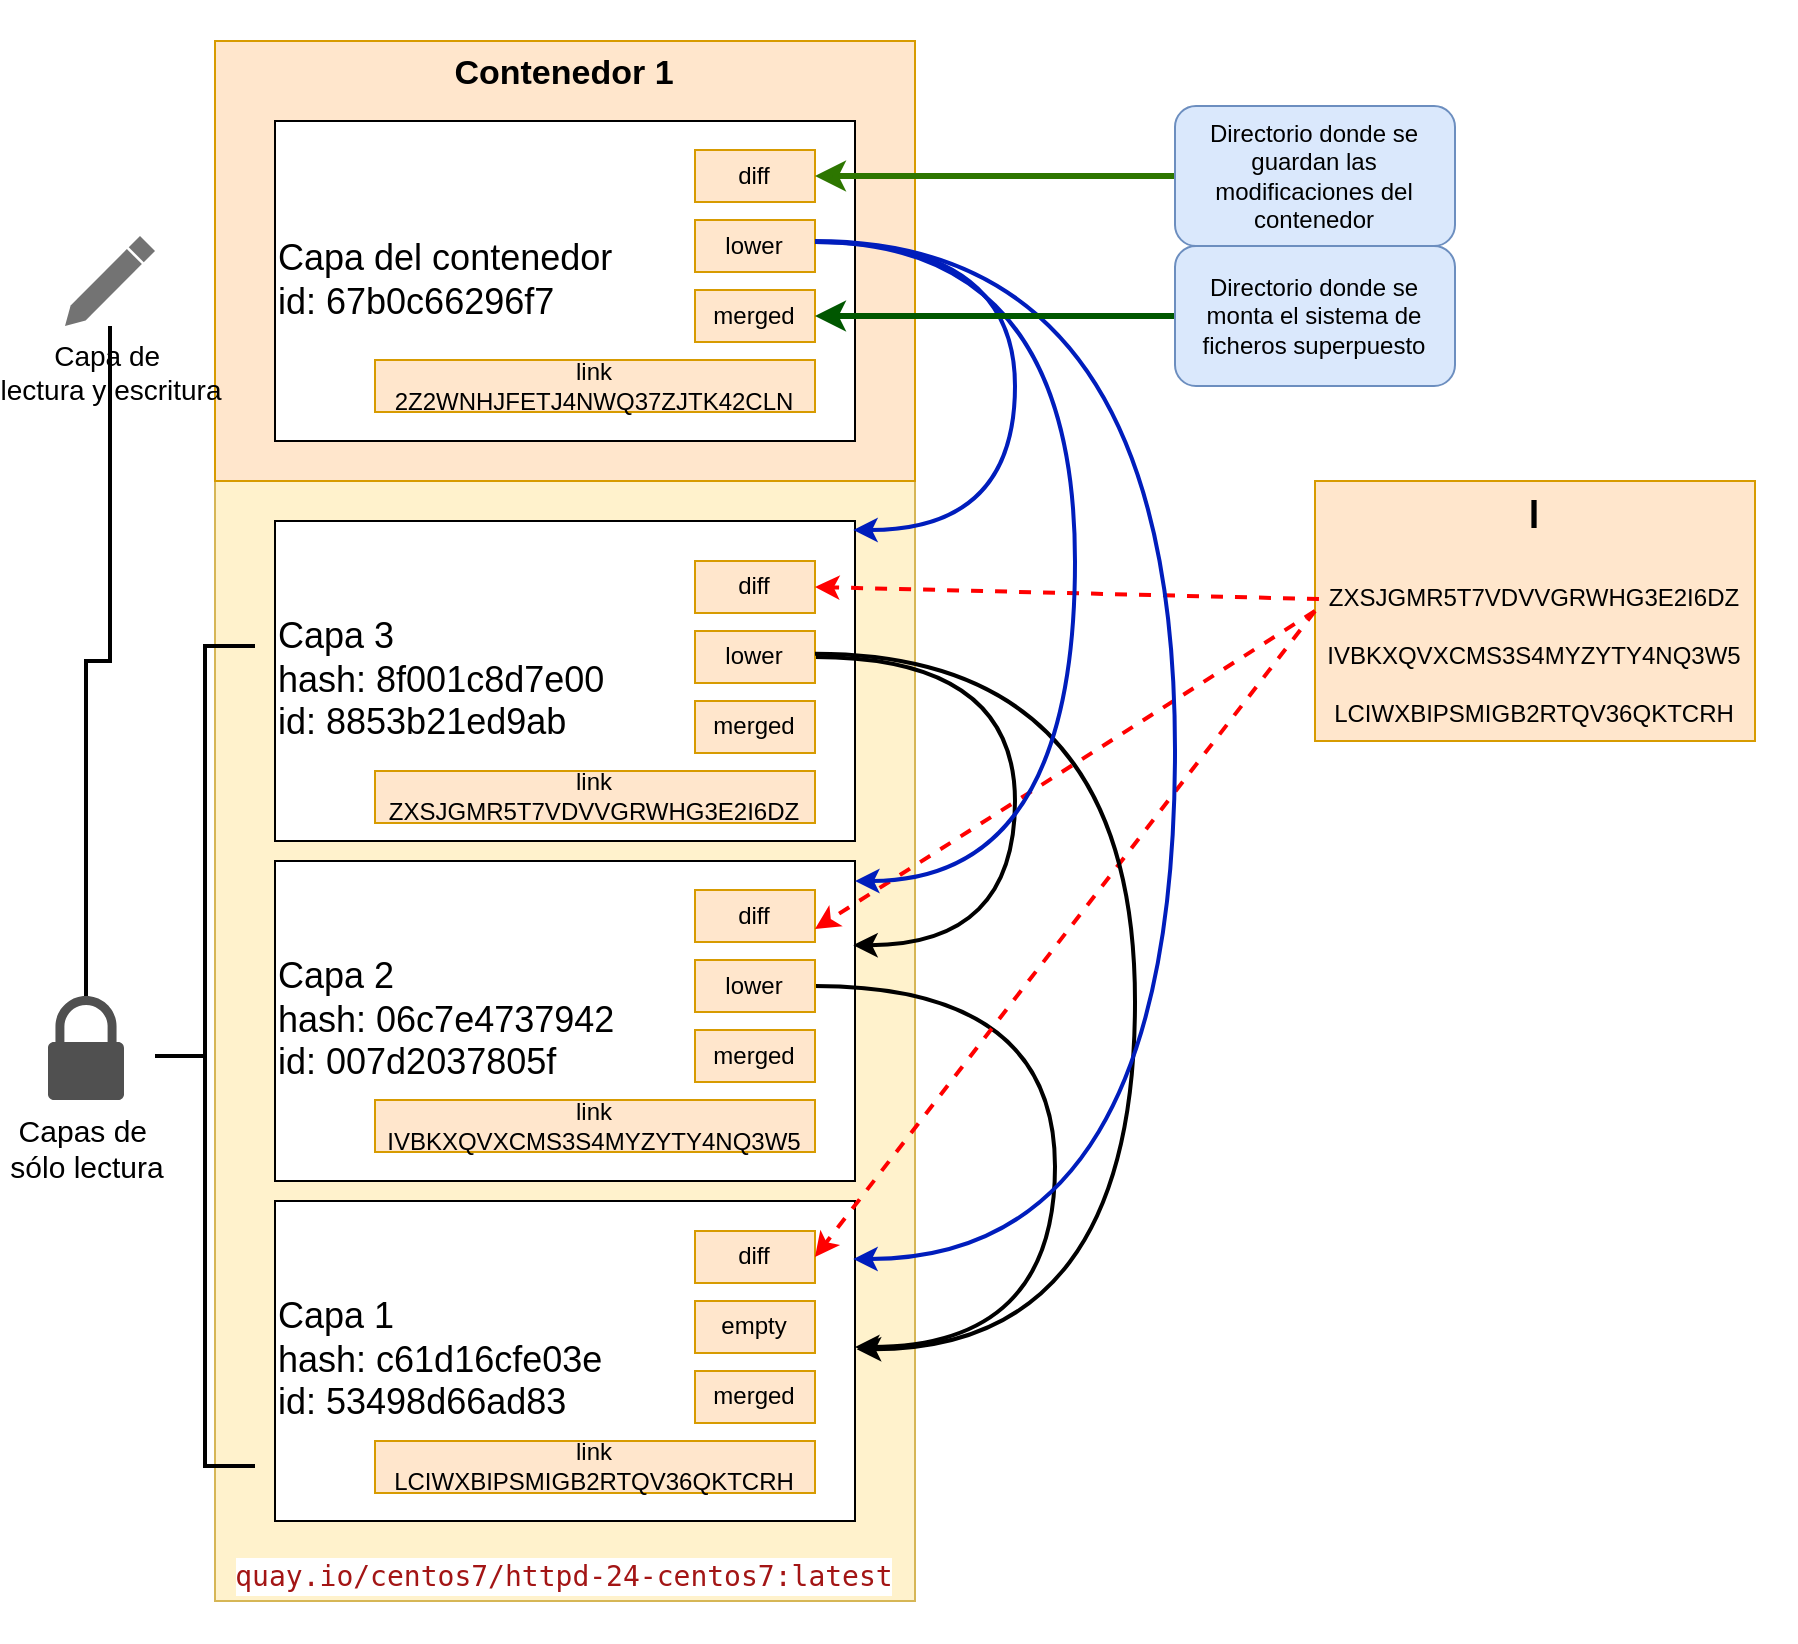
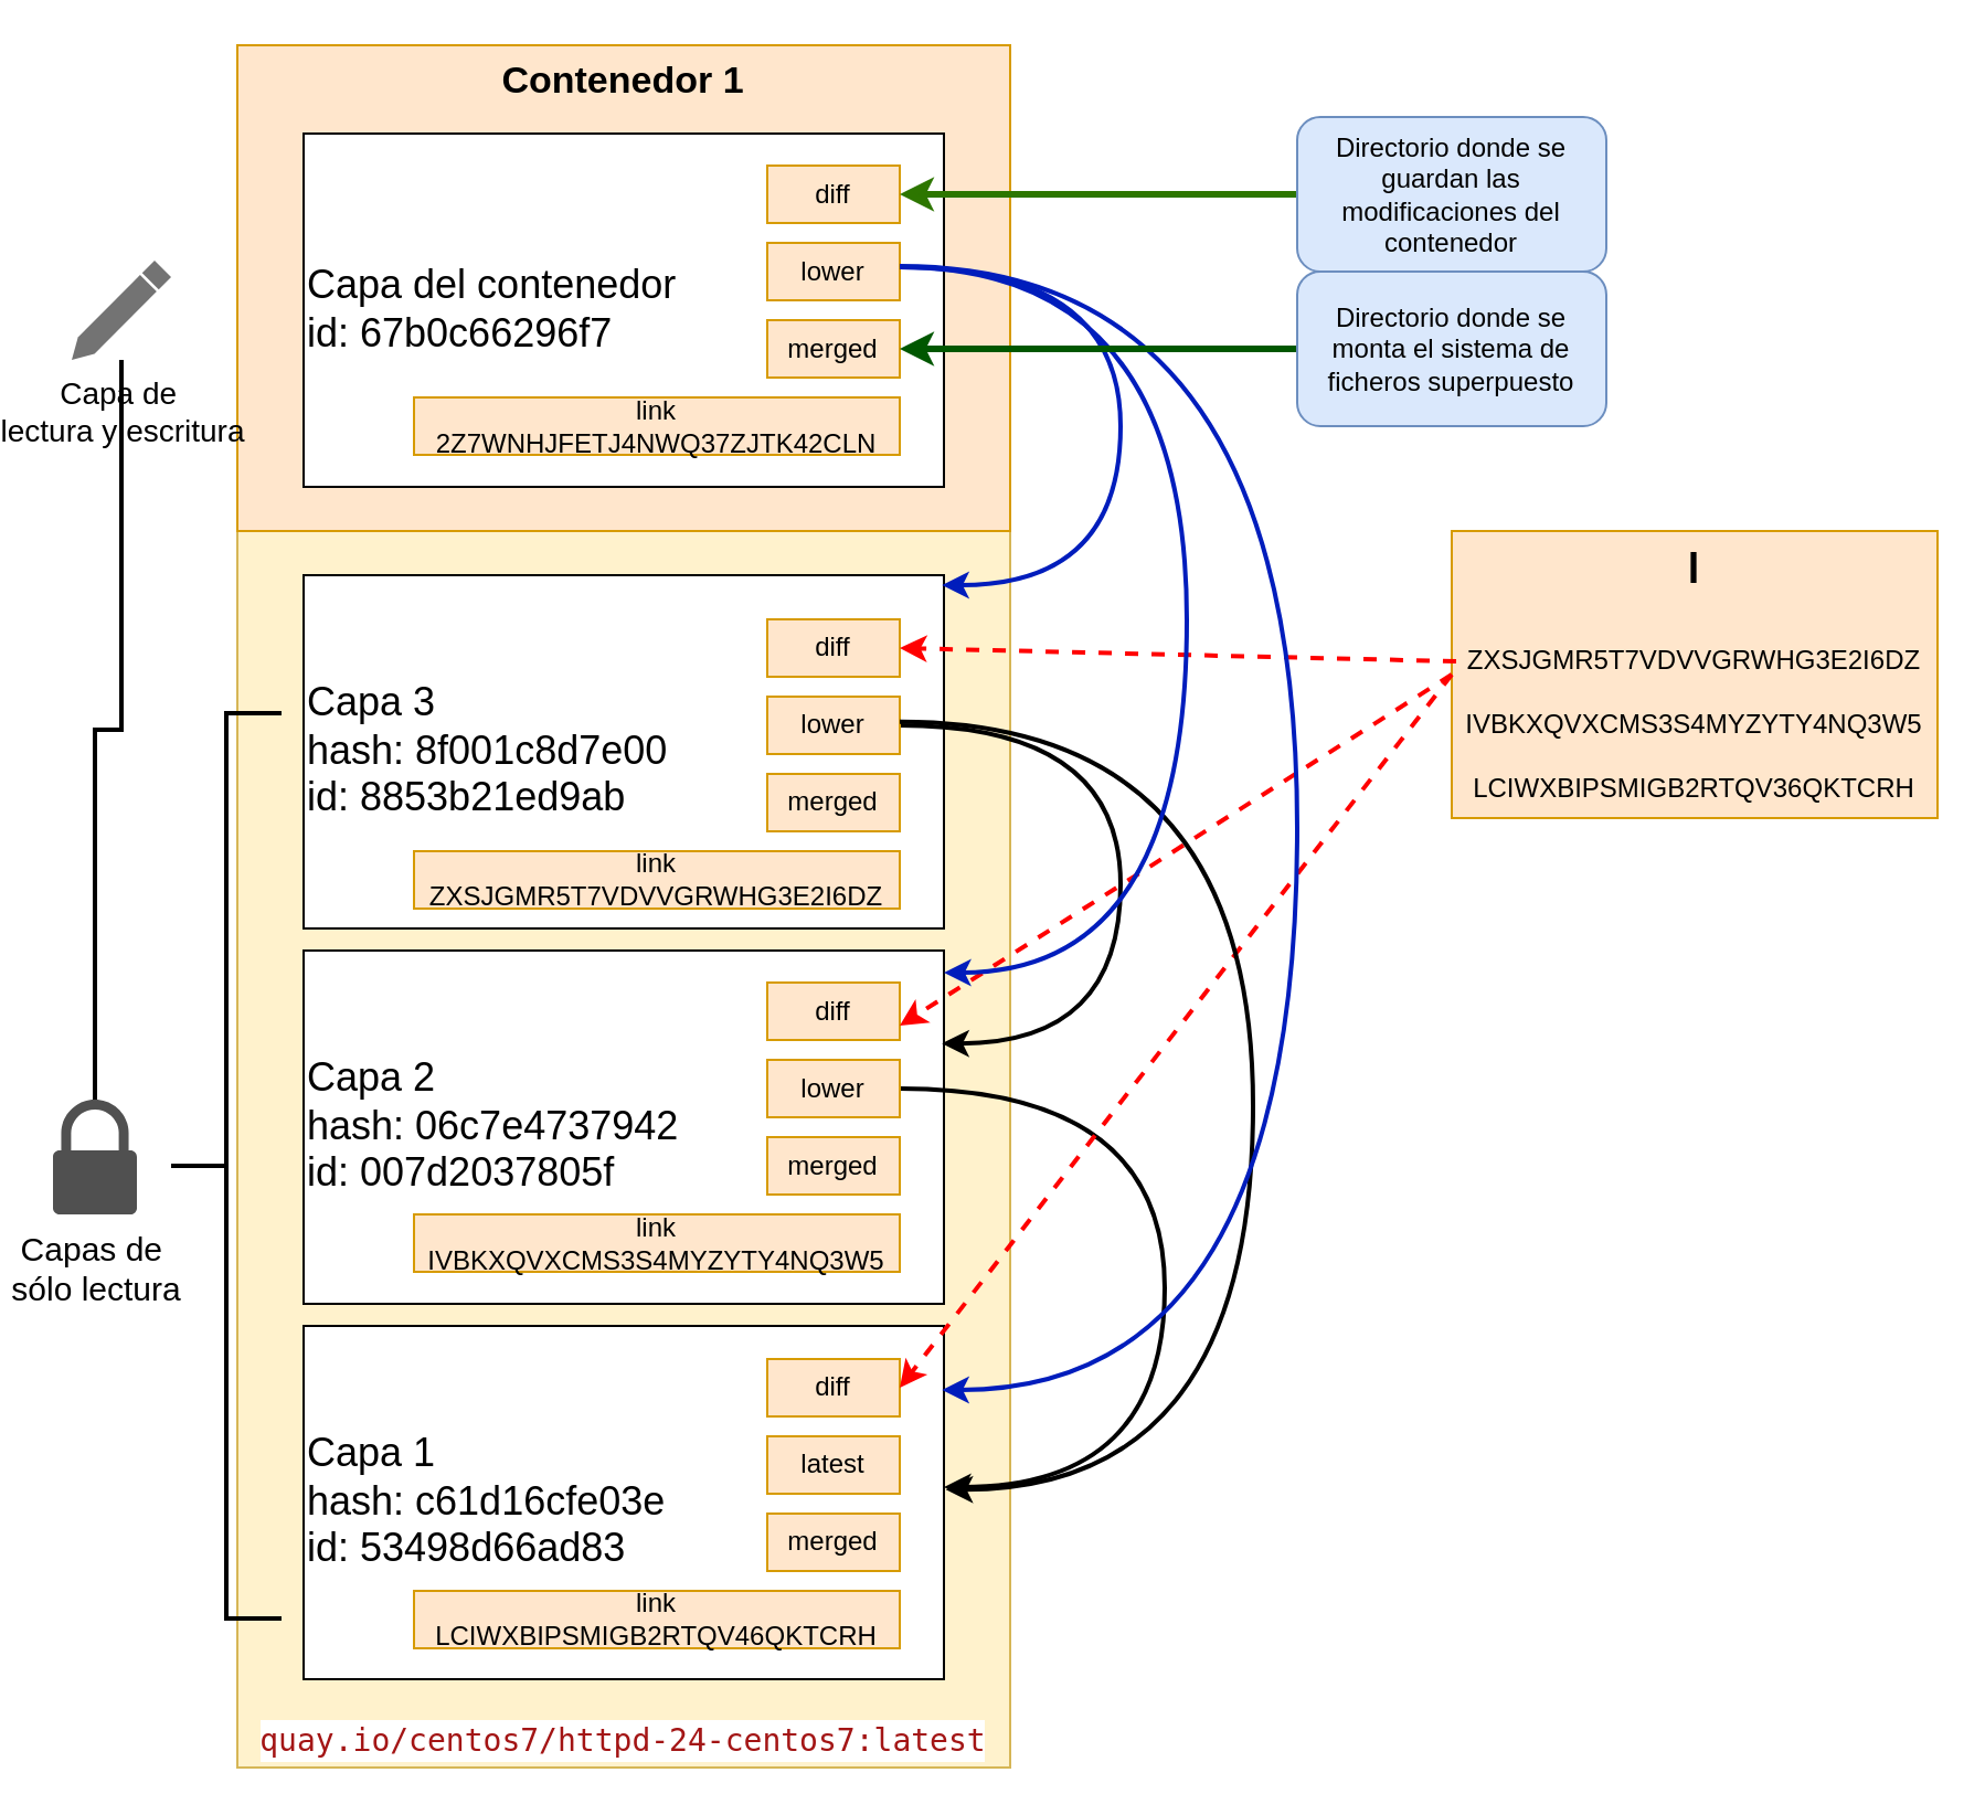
- <mxCell id="30" value="&lt;div&gt;link&lt;/div&gt;&lt;div&gt;2Z2WNHJFETJ4NWQ37ZJTK42CLN&lt;/div&gt;" style="rounded=0;whiteSpace=wrap;html=1;fillColor=#ffe6cc;strokeColor=#d79b00;" parent="1" vertex="1"><mxGeometry x="184" y="179.5" width="220" height="26" as="geometry" /></mxCell>
+ <mxCell id="30" value="&lt;div&gt;link&lt;/div&gt;&lt;div&gt;2Z7WNHJFETJ4NWQ37ZJTK42CLN&lt;/div&gt;" style="rounded=0;whiteSpace=wrap;html=1;fillColor=#ffe6cc;strokeColor=#d79b00;" parent="1" vertex="1"><mxGeometry x="184" y="179.5" width="220" height="26" as="geometry" /></mxCell>
- <mxCell id="7" value="empty" style="rounded=0;whiteSpace=wrap;html=1;fillColor=#ffe6cc;strokeColor=#d79b00;" parent="1" vertex="1"><mxGeometry x="344" y="650" width="60" height="26" as="geometry" /></mxCell>
+ <mxCell id="7" value="latest" style="rounded=0;whiteSpace=wrap;html=1;fillColor=#ffe6cc;strokeColor=#d79b00;" parent="1" vertex="1"><mxGeometry x="344" y="650" width="60" height="26" as="geometry" /></mxCell>
- <mxCell id="9" value="&lt;div&gt;link&lt;/div&gt;&lt;div&gt;LCIWXBIPSMIGB2RTQV36QKTCRH&lt;/div&gt;" style="rounded=0;whiteSpace=wrap;html=1;fillColor=#ffe6cc;strokeColor=#d79b00;" parent="1" vertex="1"><mxGeometry x="184" y="720" width="220" height="26" as="geometry" /></mxCell>
+ <mxCell id="9" value="&lt;div&gt;link&lt;/div&gt;&lt;div&gt;LCIWXBIPSMIGB2RTQV46QKTCRH&lt;/div&gt;" style="rounded=0;whiteSpace=wrap;html=1;fillColor=#ffe6cc;strokeColor=#d79b00;" parent="1" vertex="1"><mxGeometry x="184" y="720" width="220" height="26" as="geometry" /></mxCell>
